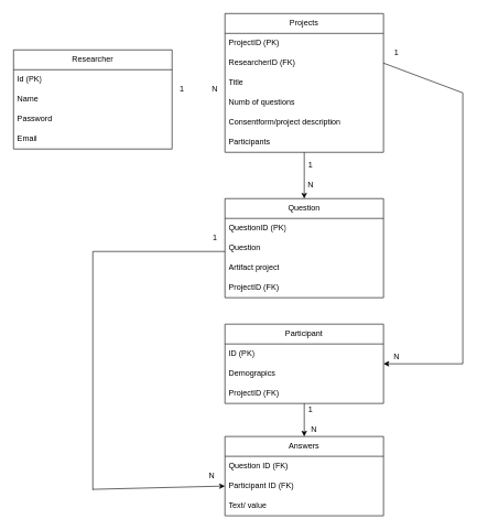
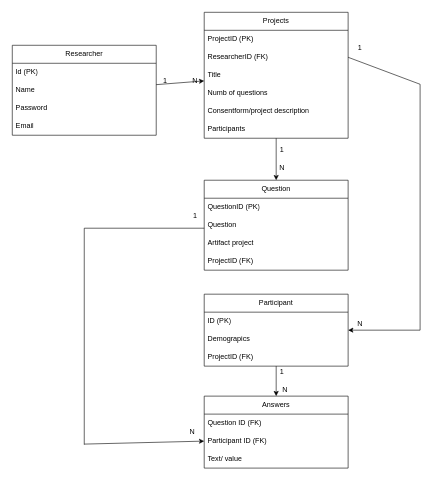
+ <mxCell id="27" value="" style="endArrow=classic;html=1;rounded=0;" edge="1" parent="1" source="2" target="7"><mxGeometry width="50" height="50" relative="1" as="geometry"><mxPoint x="270" y="260" as="sourcePoint" /><mxPoint x="320" y="210" as="targetPoint" /></mxGeometry></mxCell>
